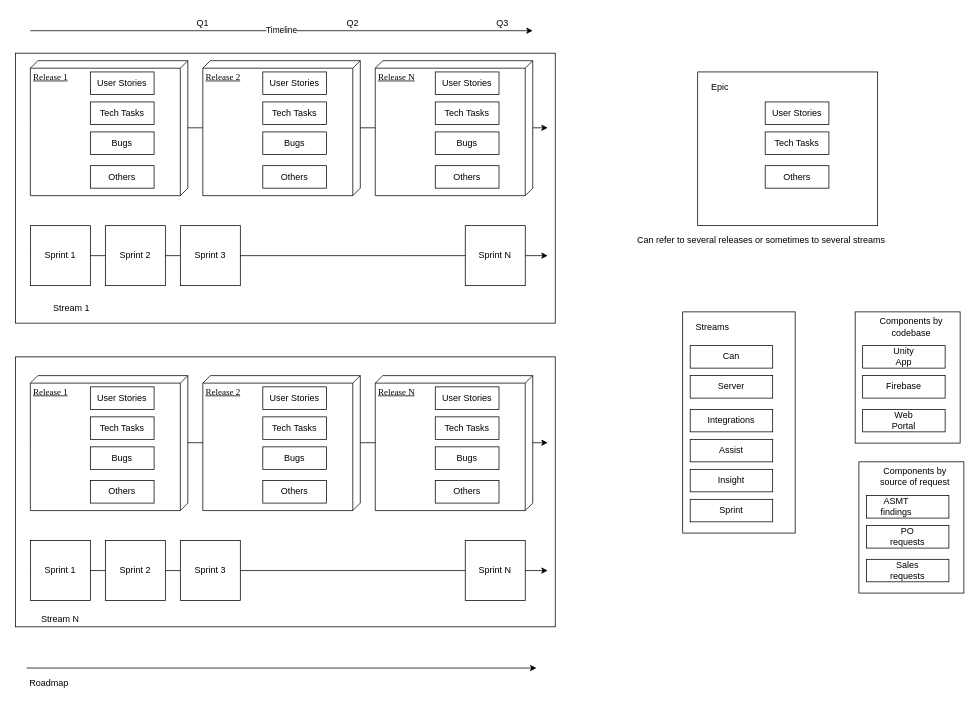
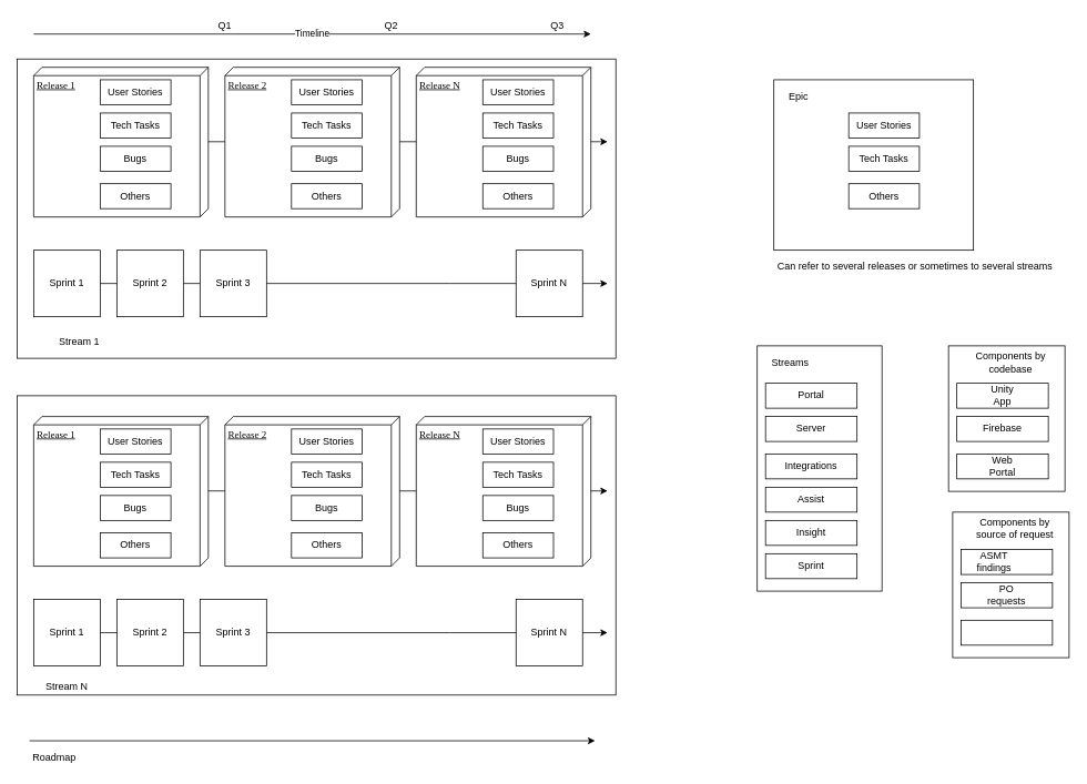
- <mxCell id="60" value="Can refer to several releases or sometimes to several streams" style="text;html=1;strokeColor=none;fillColor=none;align=center;verticalAlign=middle;whiteSpace=wrap;rounded=0;" vertex="1" parent="1"><mxGeometry x="845" y="310" width="340" height="20" as="geometry" /></mxCell>
+ <mxCell id="60" value="Can refer to several releases or sometimes to several streams" style="text;html=1;strokeColor=none;fillColor=none;align=center;verticalAlign=middle;whiteSpace=wrap;rounded=0;" vertex="1" parent="1"><mxGeometry x="930" y="310" width="340" height="20" as="geometry" /></mxCell>
- <mxCell id="68" value="Can" style="text;html=1;strokeColor=none;fillColor=none;align=center;verticalAlign=middle;whiteSpace=wrap;rounded=0;" vertex="1" parent="1"><mxGeometry x="955" y="465" width="40" height="20" as="geometry" /></mxCell>
+ <mxCell id="68" value="Portal" style="text;html=1;strokeColor=none;fillColor=none;align=center;verticalAlign=middle;whiteSpace=wrap;rounded=0;" vertex="1" parent="1"><mxGeometry x="955" y="465" width="40" height="20" as="geometry" /></mxCell>
- <mxCell id="89" value="Sales requests" style="text;html=1;strokeColor=none;fillColor=none;align=center;verticalAlign=middle;whiteSpace=wrap;rounded=0;" vertex="1" parent="1"><mxGeometry x="1190" y="750" width="40" height="20" as="geometry" /></mxCell>
